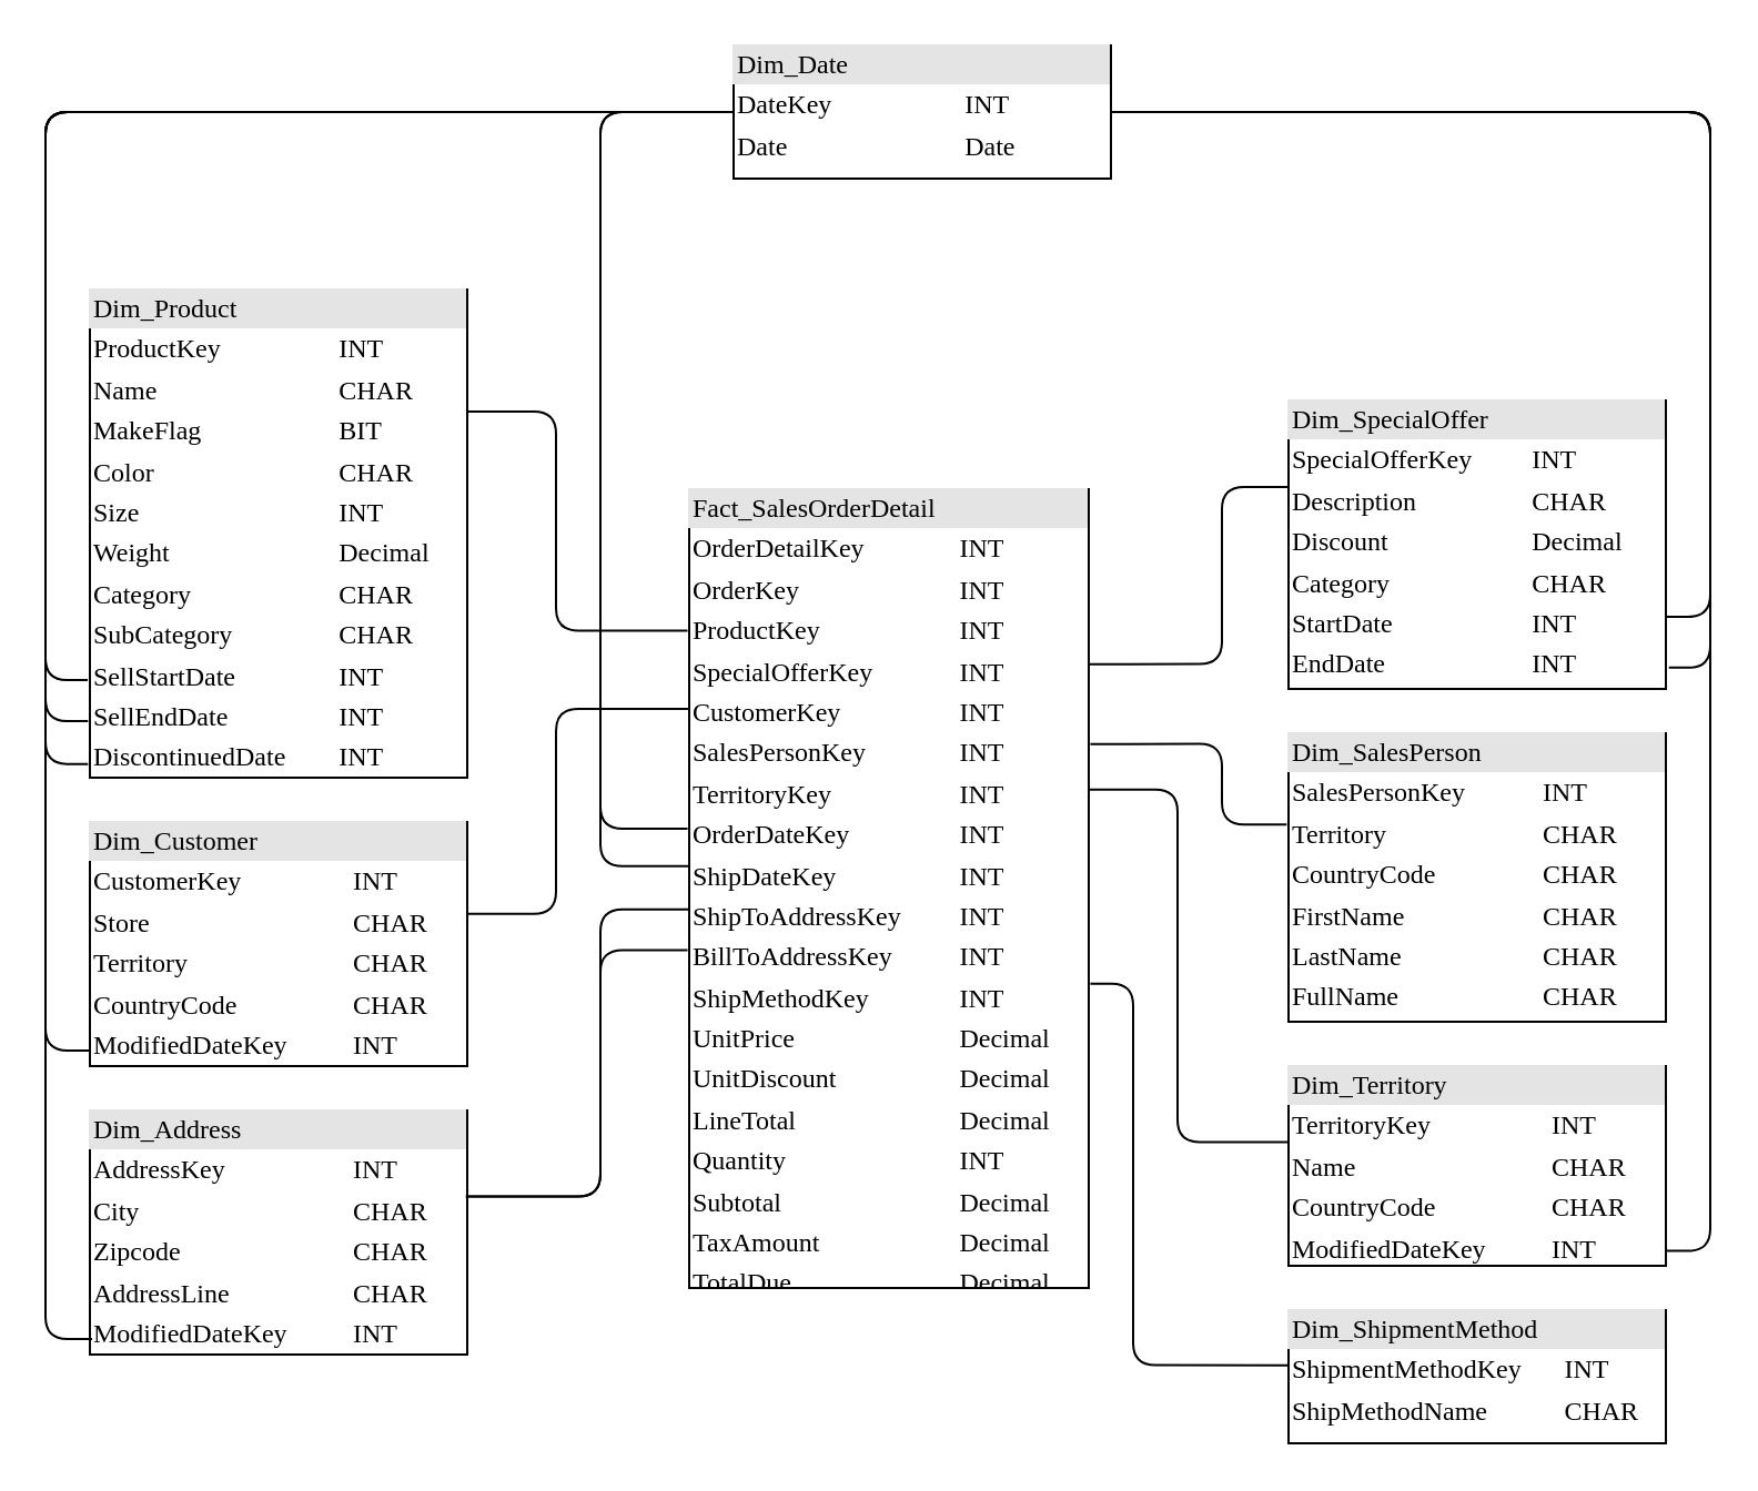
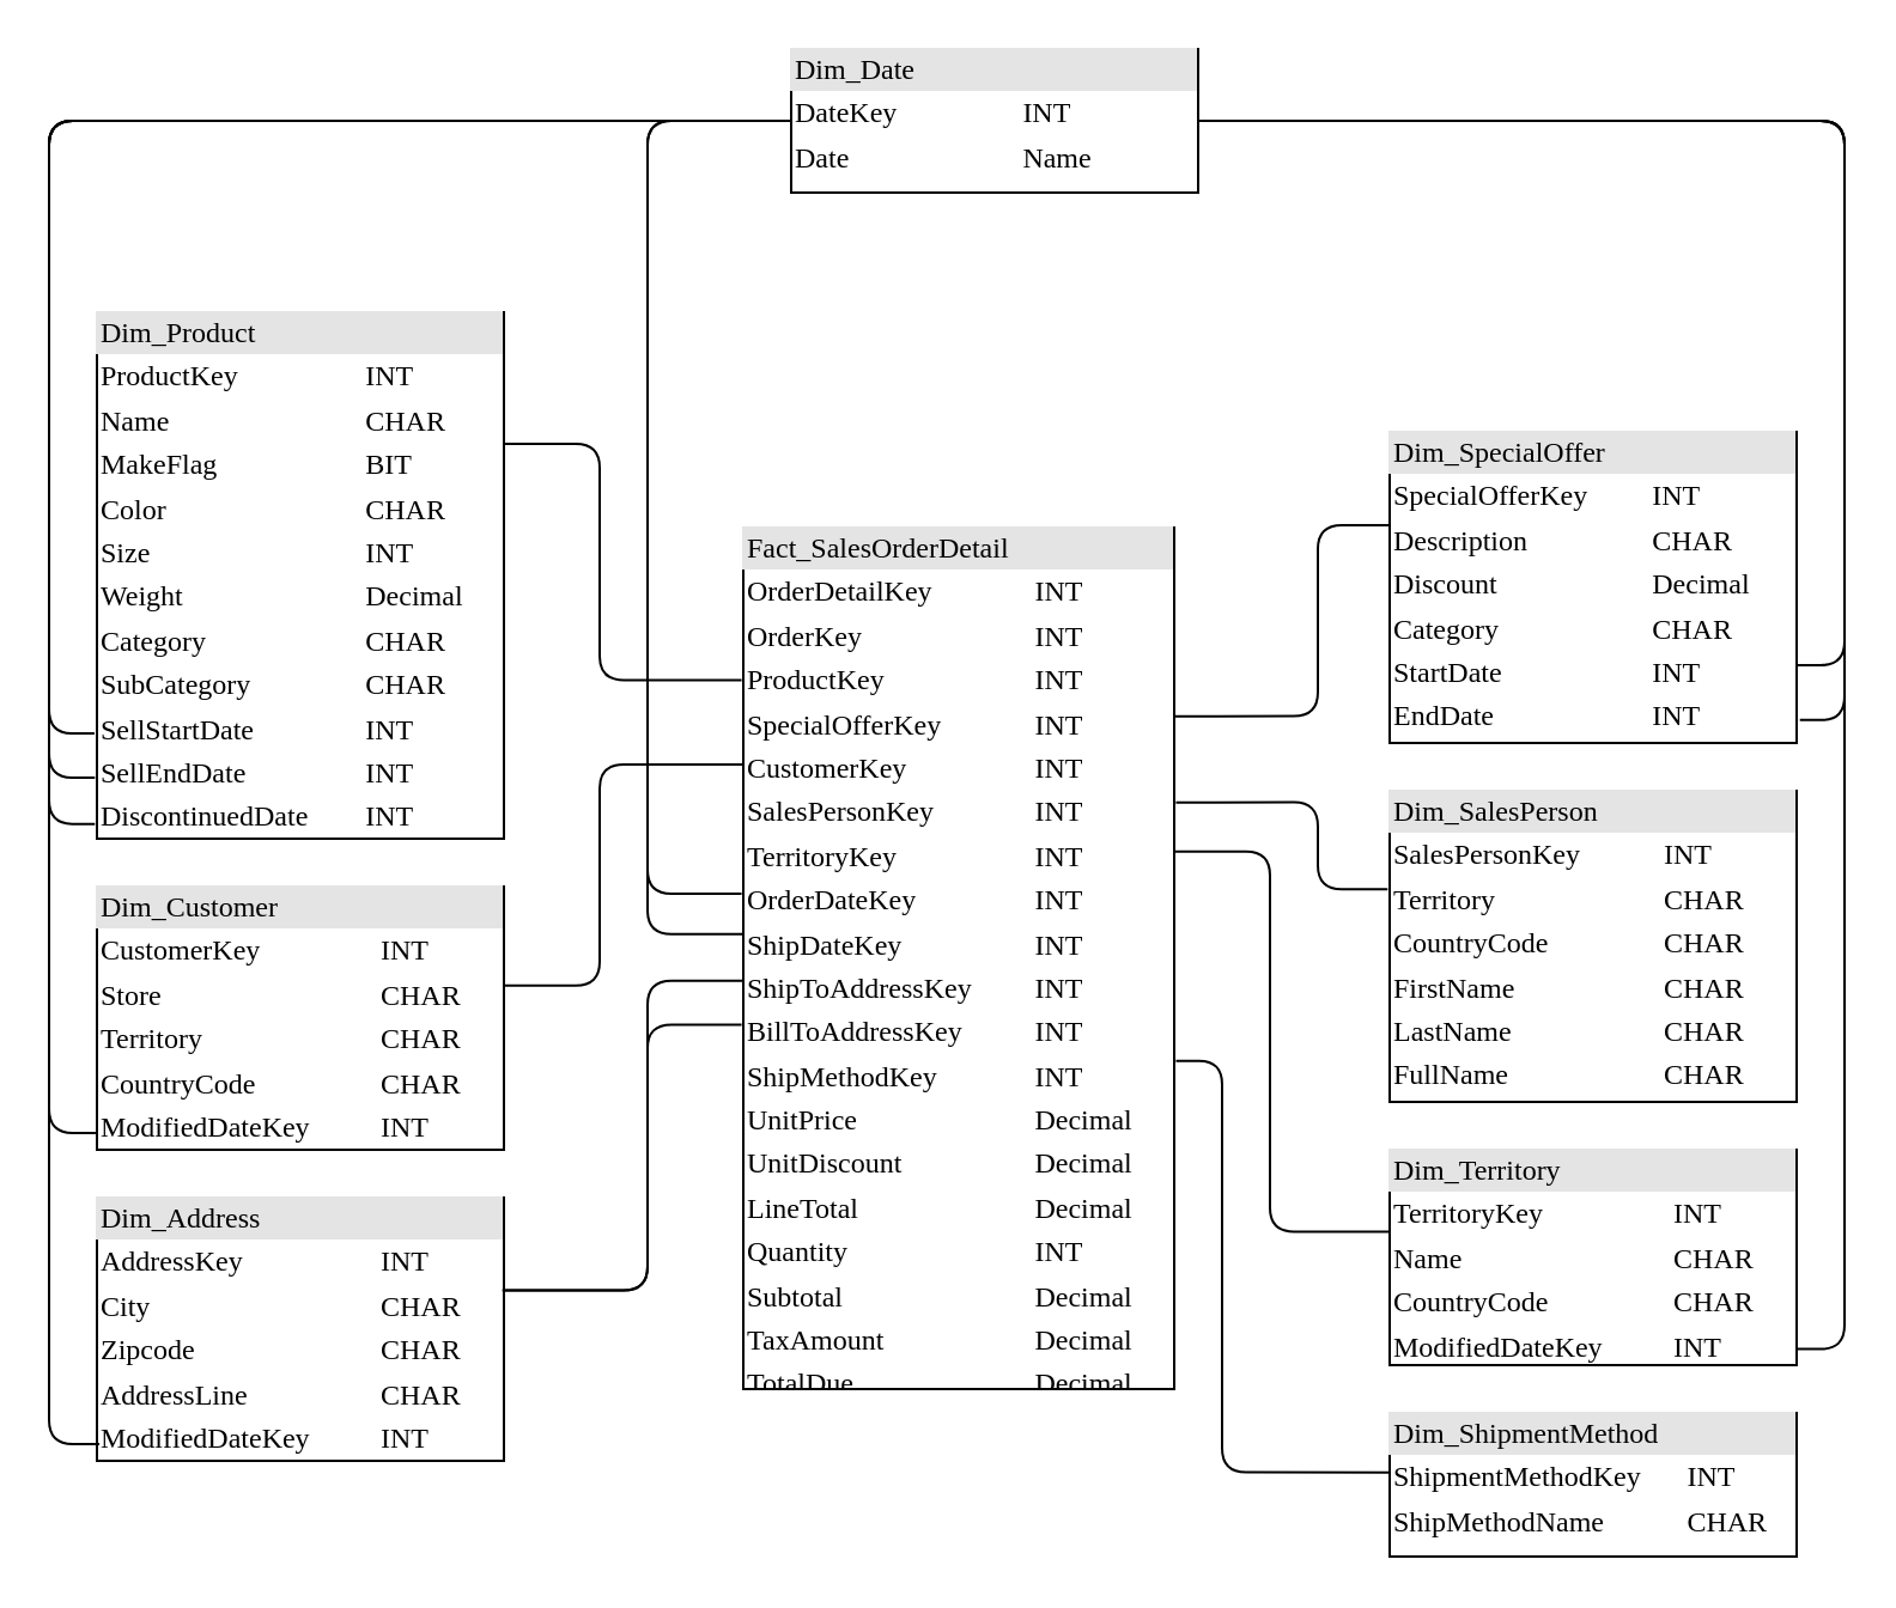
- <mxCell id="3" value="&lt;div style=&quot;box-sizing: border-box ; width: 100% ; background: #e4e4e4 ; padding: 2px&quot;&gt;Dim_Date&lt;/div&gt;&lt;table style=&quot;width: 100% ; font-size: 1em&quot; cellspacing=&quot;0&quot; cellpadding=&quot;2&quot;&gt;&lt;tbody&gt;&lt;tr&gt;&lt;td&gt;DateKey&lt;/td&gt;&lt;td&gt;INT&lt;/td&gt;&lt;td&gt;&lt;br&gt;&lt;/td&gt;&lt;/tr&gt;&lt;tr&gt;&lt;td&gt;Date&lt;/td&gt;&lt;td&gt;Date&lt;/td&gt;&lt;td&gt;&lt;br&gt;&lt;/td&gt;&lt;/tr&gt;&lt;/tbody&gt;&lt;/table&gt;" style="verticalAlign=top;align=left;overflow=fill;html=1;rounded=0;shadow=0;comic=0;labelBackgroundColor=none;strokeWidth=1;fontFamily=Verdana;fontSize=12" parent="1" vertex="1"><mxGeometry x="330" y="20" width="170" height="60" as="geometry" /></mxCell>
+ <mxCell id="3" value="&lt;div style=&quot;box-sizing: border-box ; width: 100% ; background: #e4e4e4 ; padding: 2px&quot;&gt;Dim_Date&lt;/div&gt;&lt;table style=&quot;width: 100% ; font-size: 1em&quot; cellspacing=&quot;0&quot; cellpadding=&quot;2&quot;&gt;&lt;tbody&gt;&lt;tr&gt;&lt;td&gt;DateKey&lt;/td&gt;&lt;td&gt;INT&lt;/td&gt;&lt;td&gt;&lt;br&gt;&lt;/td&gt;&lt;/tr&gt;&lt;tr&gt;&lt;td&gt;Date&lt;/td&gt;&lt;td&gt;Name&lt;/td&gt;&lt;td&gt;&lt;br&gt;&lt;/td&gt;&lt;/tr&gt;&lt;/tbody&gt;&lt;/table&gt;" style="verticalAlign=top;align=left;overflow=fill;html=1;rounded=0;shadow=0;comic=0;labelBackgroundColor=none;strokeWidth=1;fontFamily=Verdana;fontSize=12" parent="1" vertex="1"><mxGeometry x="330" y="20" width="170" height="60" as="geometry" /></mxCell>
